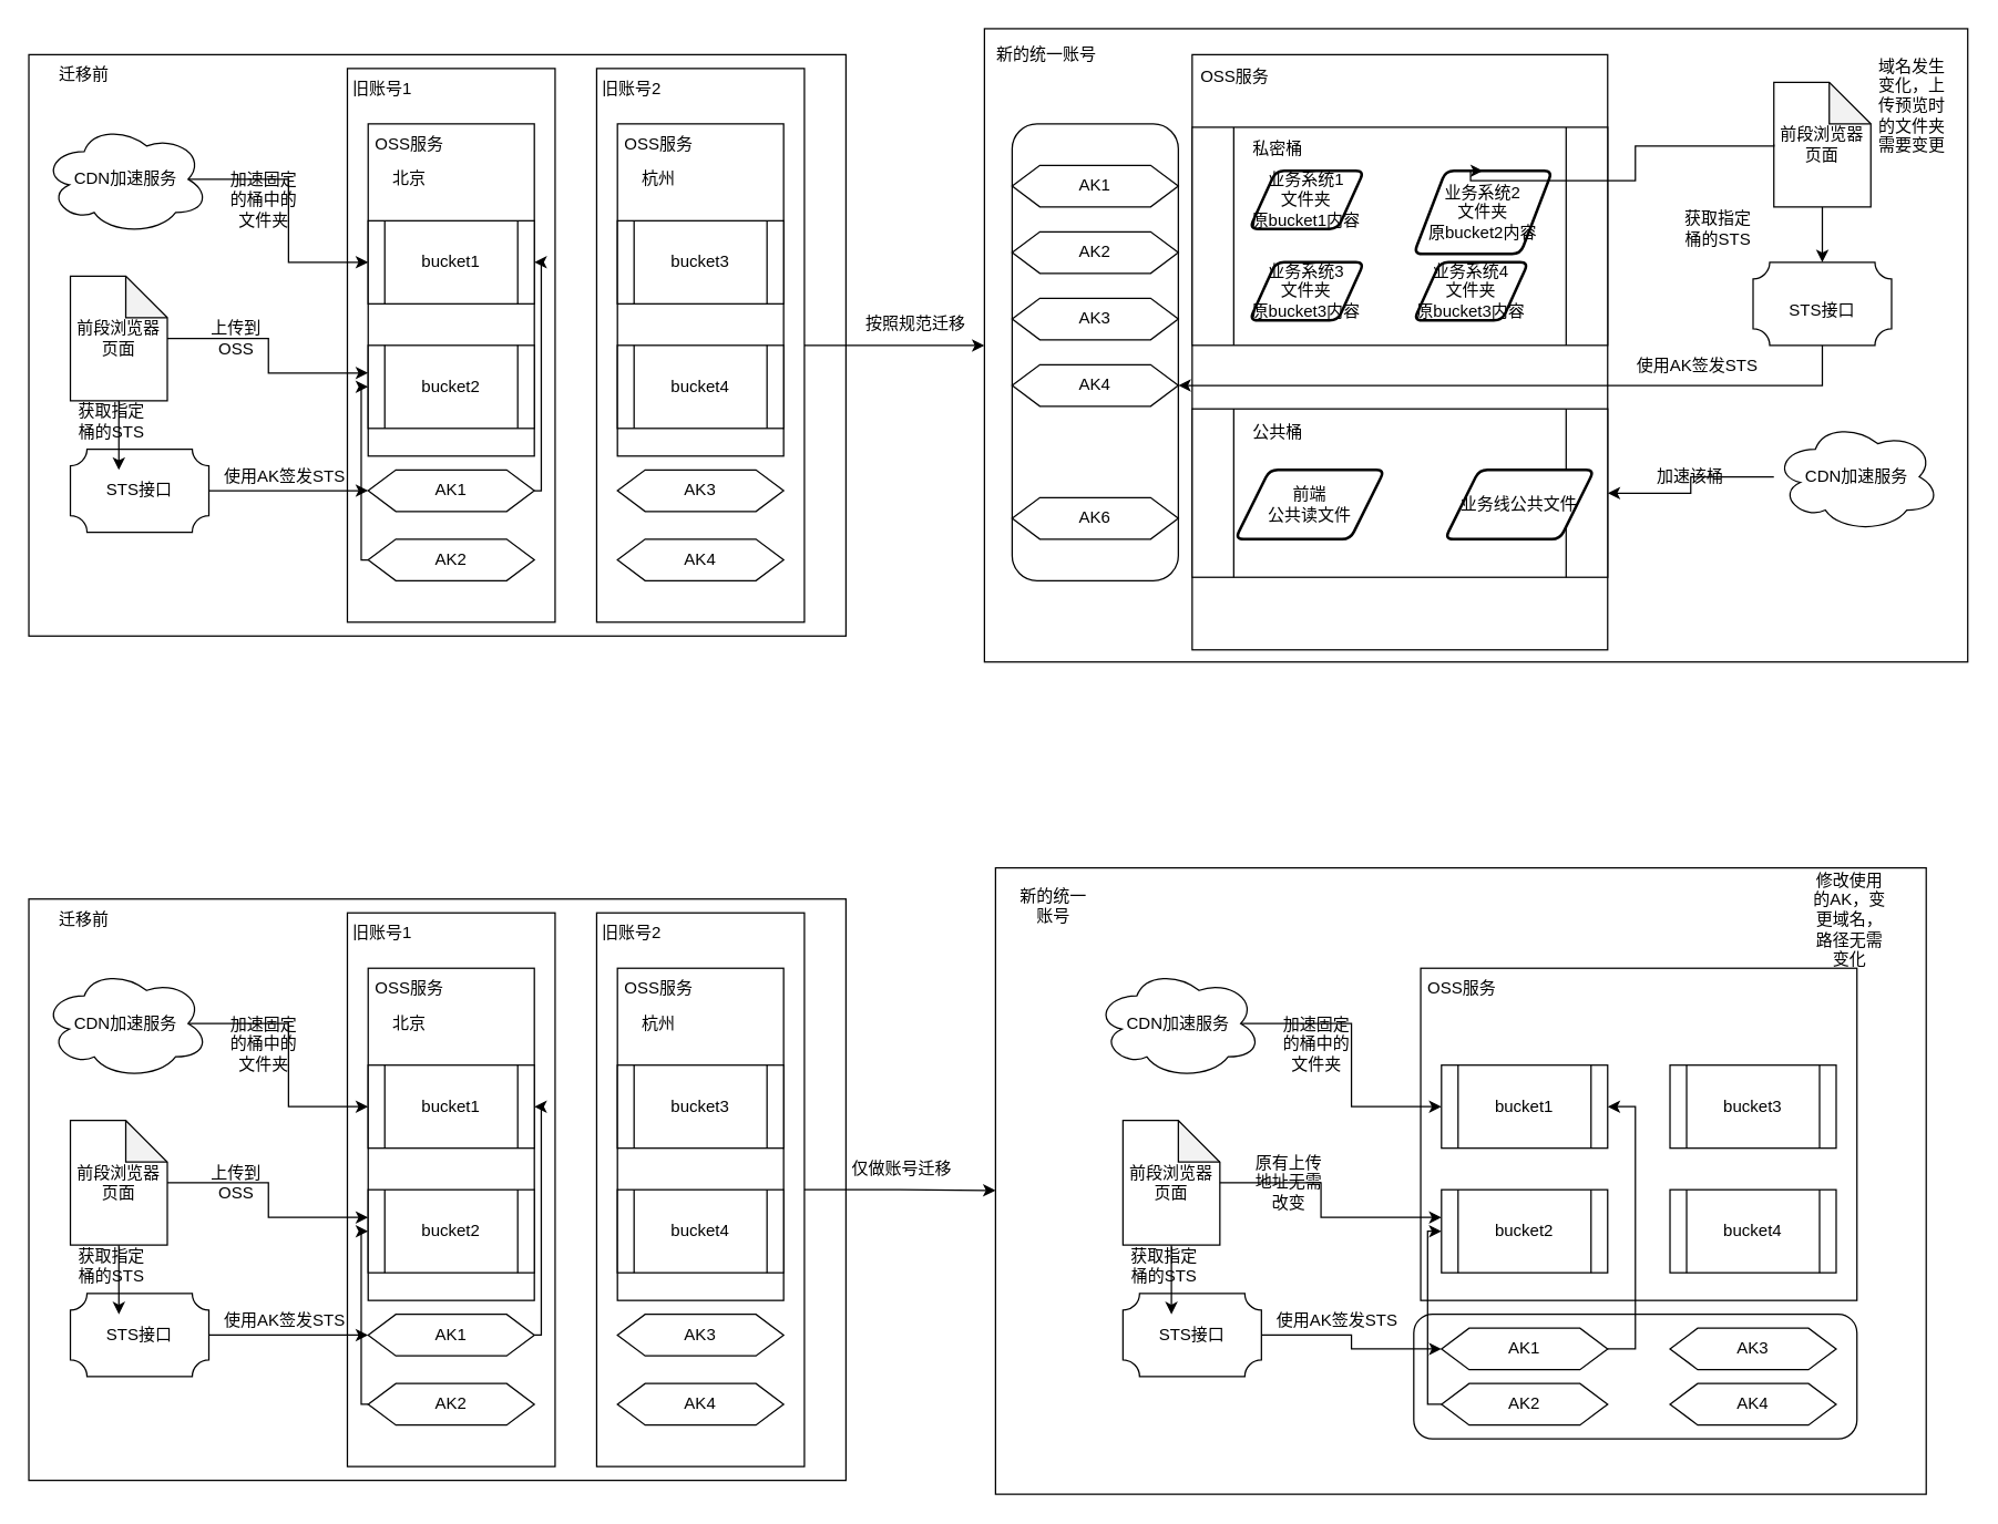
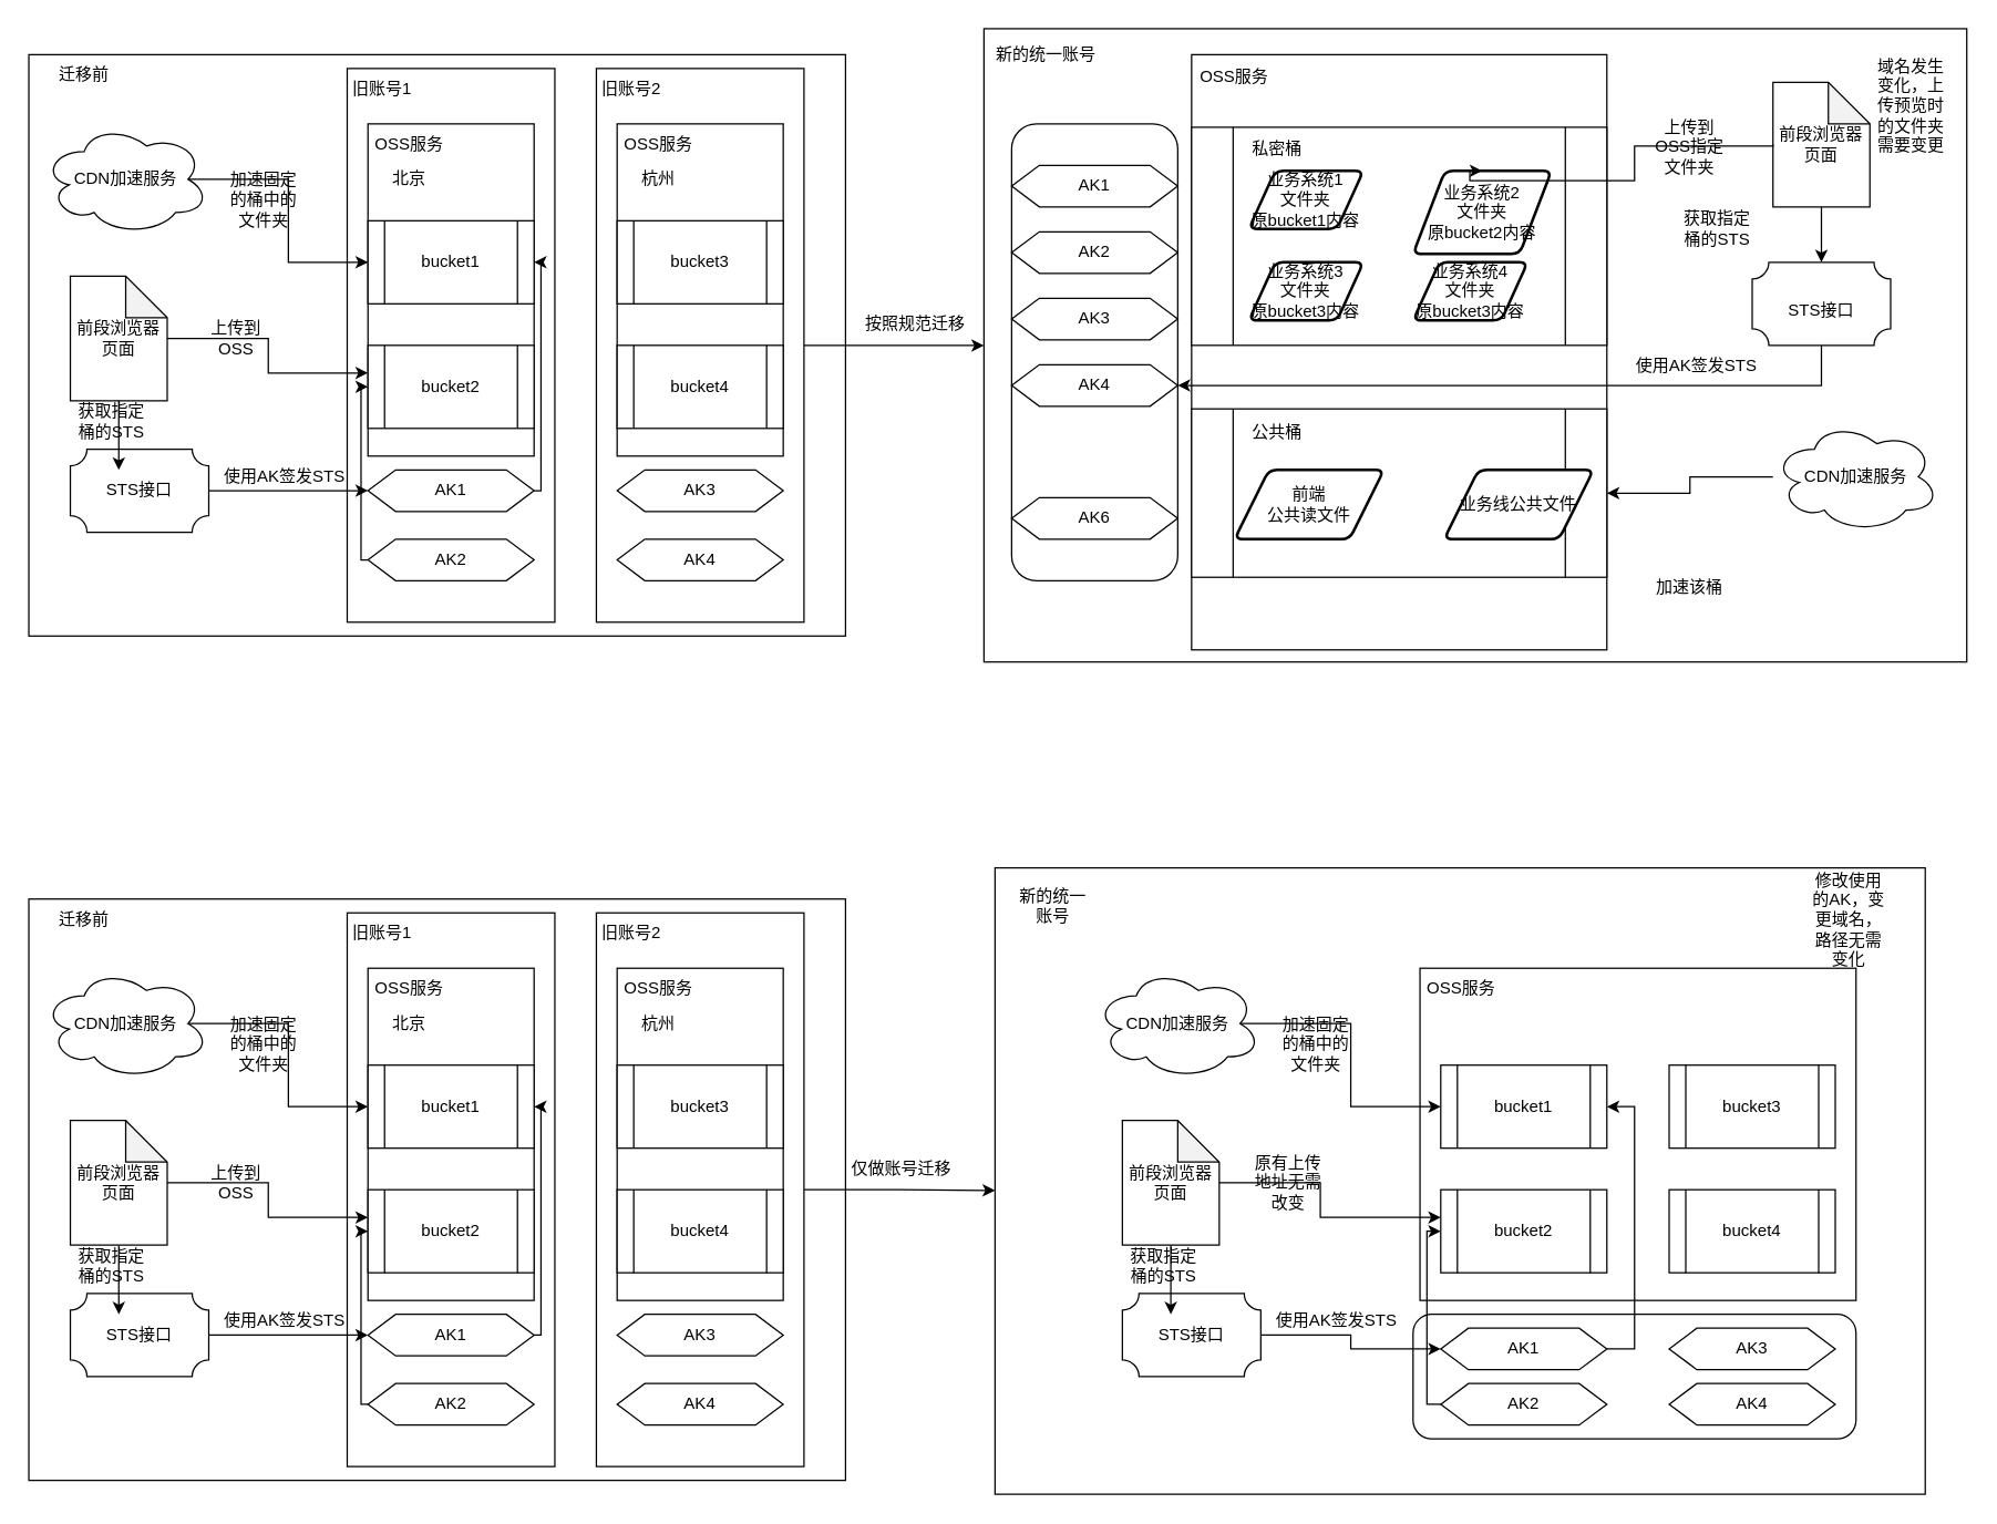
+ <mxCell id="69" value="上传到OSS指定文件夹" style="text;html=1;align=center;verticalAlign=middle;whiteSpace=wrap;rounded=0;" vertex="1" parent="1"><mxGeometry x="1190" y="91.44" width="60" height="30" as="geometry" /></mxCell>
- <mxCell id="59" value="加速该桶" style="text;html=1;align=center;verticalAlign=middle;whiteSpace=wrap;rounded=0;" vertex="1" parent="1"><mxGeometry x="1190" y="329" width="60" height="30" as="geometry" /></mxCell>
+ <mxCell id="59" value="加速该桶" style="text;html=1;align=center;verticalAlign=middle;whiteSpace=wrap;rounded=0;" vertex="1" parent="1"><mxGeometry x="1190" y="409" width="60" height="30" as="geometry" /></mxCell>
